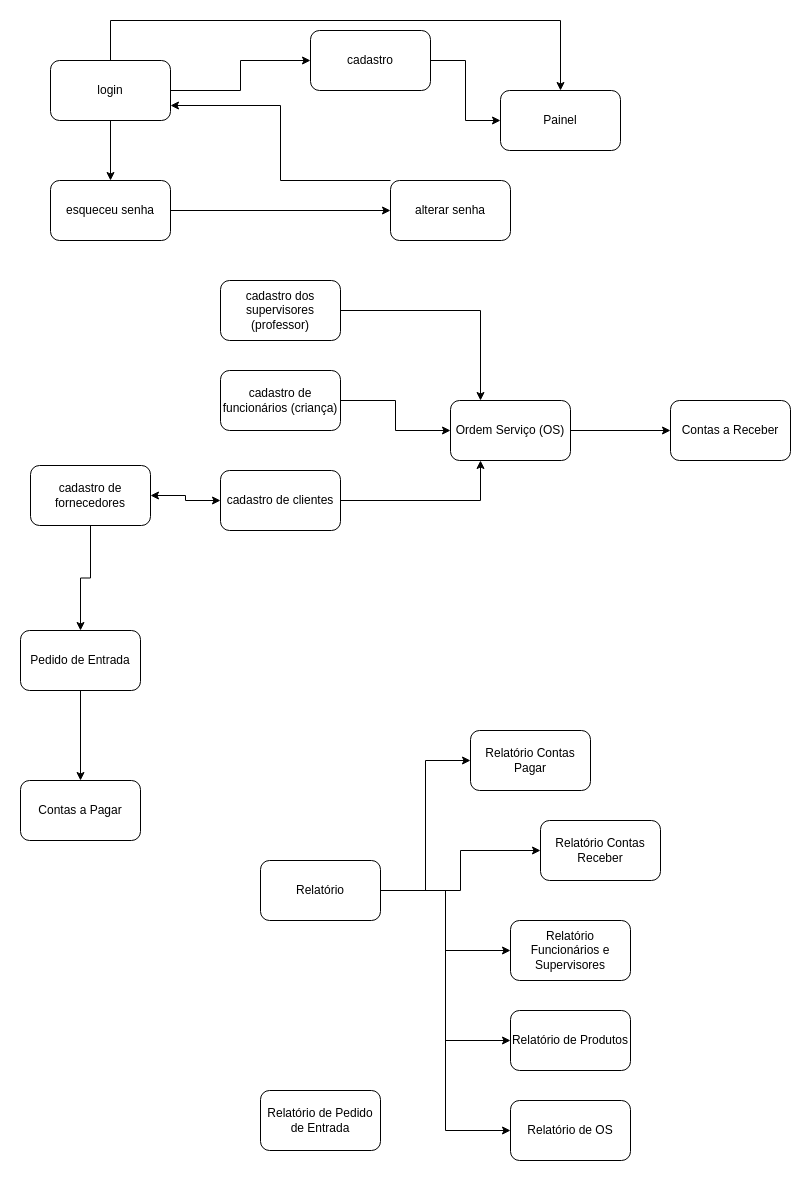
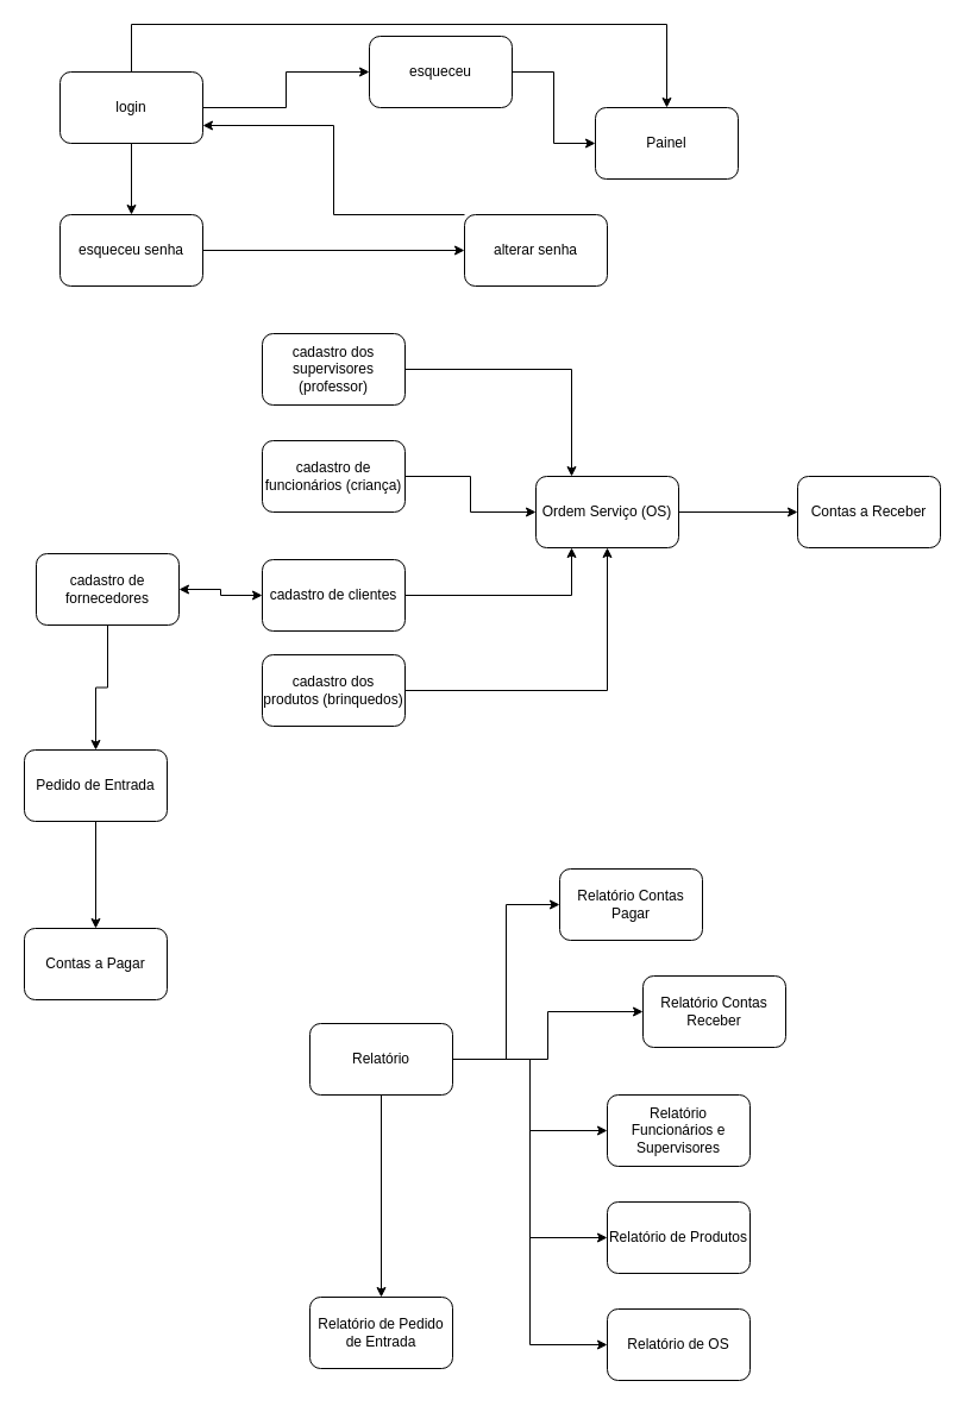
- <mxCell id="13" value="cadastro" style="rounded=1;whiteSpace=wrap;html=1;" parent="1" vertex="1"><mxGeometry x="310" y="30" width="120" height="60" as="geometry" /></mxCell>
+ <mxCell id="13" value="esqueceu" style="rounded=1;whiteSpace=wrap;html=1;" parent="1" vertex="1"><mxGeometry x="310" y="30" width="120" height="60" as="geometry" /></mxCell>
+ <mxCell id="17" value="cadastro dos produtos (brinquedos)" style="rounded=1;whiteSpace=wrap;html=1;" parent="1" vertex="1"><mxGeometry x="220" y="550" width="120" height="60" as="geometry" /></mxCell>
+ <mxCell id="16" style="edgeStyle=orthogonalEdgeStyle;rounded=0;orthogonalLoop=1;jettySize=auto;html=1;" parent="1" source="17" target="21" edge="1"><mxGeometry relative="1" as="geometry" /></mxCell>
+ <mxCell id="41" style="edgeStyle=orthogonalEdgeStyle;rounded=0;orthogonalLoop=1;jettySize=auto;html=1;startArrow=none;startFill=0;" parent="1" source="42" target="35" edge="1"><mxGeometry relative="1" as="geometry" /></mxCell>
